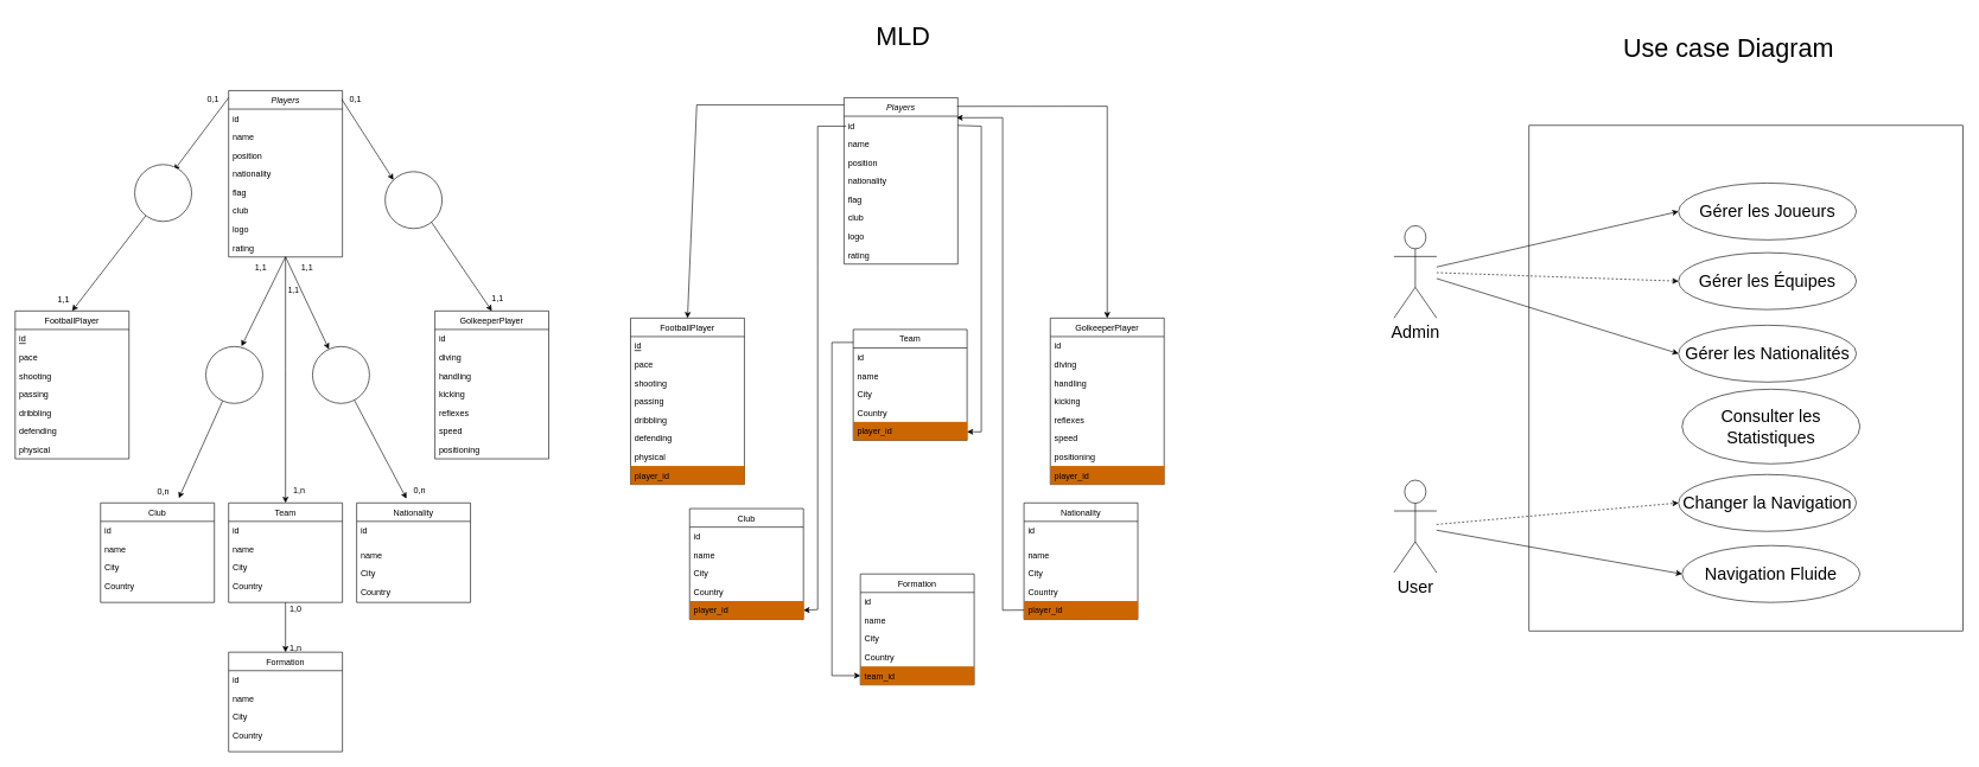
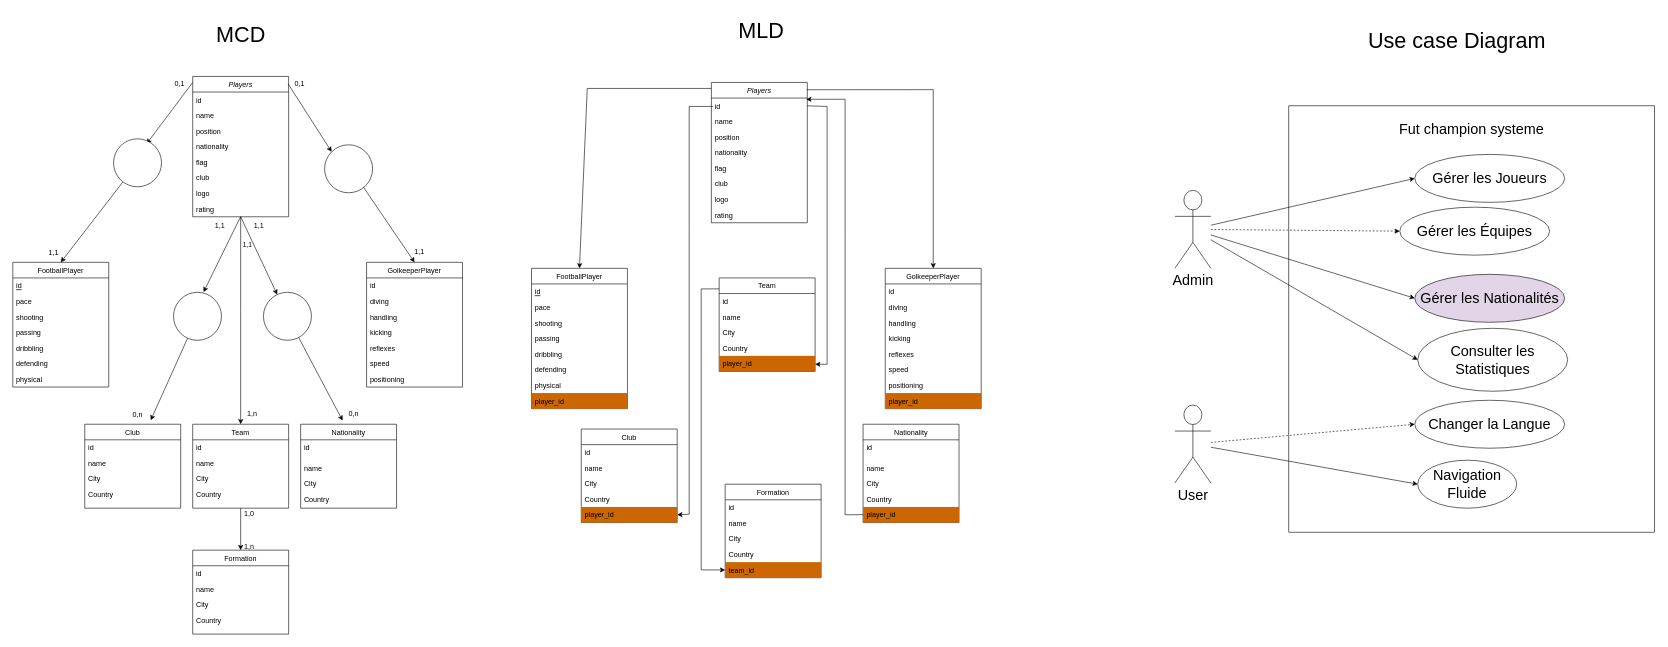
+ <mxCell id="54" value="&lt;font style=&quot;font-size: 36px;&quot;&gt;MCD&lt;/font&gt;" style="text;html=1;align=center;verticalAlign=middle;resizable=0;points=[];autosize=1;strokeColor=none;fillColor=none;" parent="1" vertex="1"><mxGeometry x="345" y="27" width="110" height="60" as="geometry" /></mxCell>
+ <mxCell id="139" value="&lt;font style=&quot;font-size: 24px;&quot;&gt;Fut champion systeme&lt;/font&gt;" style="text;strokeColor=none;align=center;fillColor=none;html=1;verticalAlign=middle;whiteSpace=wrap;rounded=0;" vertex="1" parent="1"><mxGeometry x="2308" y="187" width="290" height="56" as="geometry" /></mxCell>
- <mxCell id="136" value="&lt;font style=&quot;font-size: 24px;&quot;&gt;Gérer les Équipes&lt;/font&gt;" style="ellipse;whiteSpace=wrap;html=1;" parent="1" vertex="1"><mxGeometry x="2358" y="355" width="250" height="80" as="geometry" /></mxCell>
+ <mxCell id="136" value="&lt;font style=&quot;font-size: 24px;&quot;&gt;Gérer les Équipes&lt;/font&gt;" style="ellipse;whiteSpace=wrap;html=1;" parent="1" vertex="1"><mxGeometry x="2333" y="345" width="250" height="80" as="geometry" /></mxCell>
+ <mxCell id="145" value="" style="endArrow=classic;html=1;rounded=0;entryX=0;entryY=0.5;entryDx=0;entryDy=0;" edge="1" parent="1" target="144" source="135"><mxGeometry width="50" height="50" relative="1" as="geometry"><mxPoint x="1958" y="556" as="sourcePoint" /><mxPoint x="2208" y="639" as="targetPoint" /><Array as="points" /></mxGeometry></mxCell>
- <mxCell id="140" value="&lt;font style=&quot;font-size: 24px;&quot;&gt;Gérer les Nationalités&lt;/font&gt;" style="ellipse;whiteSpace=wrap;html=1;" vertex="1" parent="1"><mxGeometry x="2358" y="457" width="250" height="80" as="geometry" /></mxCell>
+ <mxCell id="140" value="&lt;font style=&quot;font-size: 24px;&quot;&gt;Gérer les Nationalités&lt;/font&gt;" style="ellipse;whiteSpace=wrap;html=1;fillColor=#e1d5e7;" vertex="1" parent="1"><mxGeometry x="2358" y="457" width="250" height="80" as="geometry" /></mxCell>
- <mxCell id="142" value="&lt;font style=&quot;font-size: 24px;&quot;&gt;Changer la Navigation&lt;/font&gt;" style="ellipse;whiteSpace=wrap;html=1;" vertex="1" parent="1"><mxGeometry x="2358" y="667" width="250" height="80" as="geometry" /></mxCell>
+ <mxCell id="142" value="&lt;font style=&quot;font-size: 24px;&quot;&gt;Changer la Langue&lt;/font&gt;" style="ellipse;whiteSpace=wrap;html=1;" vertex="1" parent="1"><mxGeometry x="2358" y="667" width="250" height="80" as="geometry" /></mxCell>
- <mxCell id="147" value="&lt;font style=&quot;font-size: 24px;&quot;&gt;Navigation Fluide&lt;/font&gt;" style="ellipse;whiteSpace=wrap;html=1;" vertex="1" parent="1"><mxGeometry x="2363" y="767" width="250" height="80" as="geometry" /></mxCell>
+ <mxCell id="147" value="&lt;font style=&quot;font-size: 24px;&quot;&gt;Navigation Fluide&lt;/font&gt;" style="ellipse;whiteSpace=wrap;html=1;" vertex="1" parent="1"><mxGeometry x="2363" y="767" width="165" height="80" as="geometry" /></mxCell>
